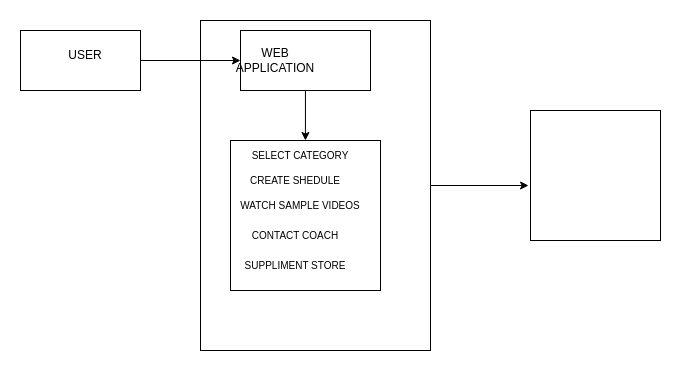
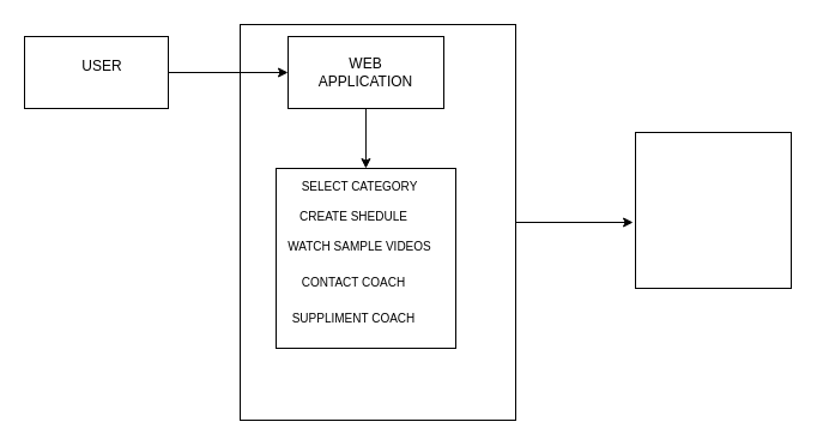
- <mxCell id="10" value="WEB APPLICATION" style="text;html=1;strokeColor=none;fillColor=none;align=center;verticalAlign=middle;whiteSpace=wrap;rounded=0;" vertex="1" parent="1"><mxGeometry x="245" y="45" width="60" height="30" as="geometry" /></mxCell>
+ <mxCell id="10" value="WEB APPLICATION" style="text;html=1;strokeColor=none;fillColor=none;align=center;verticalAlign=middle;whiteSpace=wrap;rounded=0;" vertex="1" parent="1"><mxGeometry x="275" y="45" width="60" height="30" as="geometry" /></mxCell>
- <mxCell id="15" value="SUPPLIMENT STORE" style="text;html=1;strokeColor=none;fillColor=none;align=center;verticalAlign=middle;whiteSpace=wrap;rounded=0;fontSize=10;" vertex="1" parent="1"><mxGeometry x="235" y="250" width="120" height="30" as="geometry" /></mxCell>
+ <mxCell id="15" value="SUPPLIMENT COACH" style="text;html=1;strokeColor=none;fillColor=none;align=center;verticalAlign=middle;whiteSpace=wrap;rounded=0;fontSize=10;" vertex="1" parent="1"><mxGeometry x="235" y="250" width="120" height="30" as="geometry" /></mxCell>
